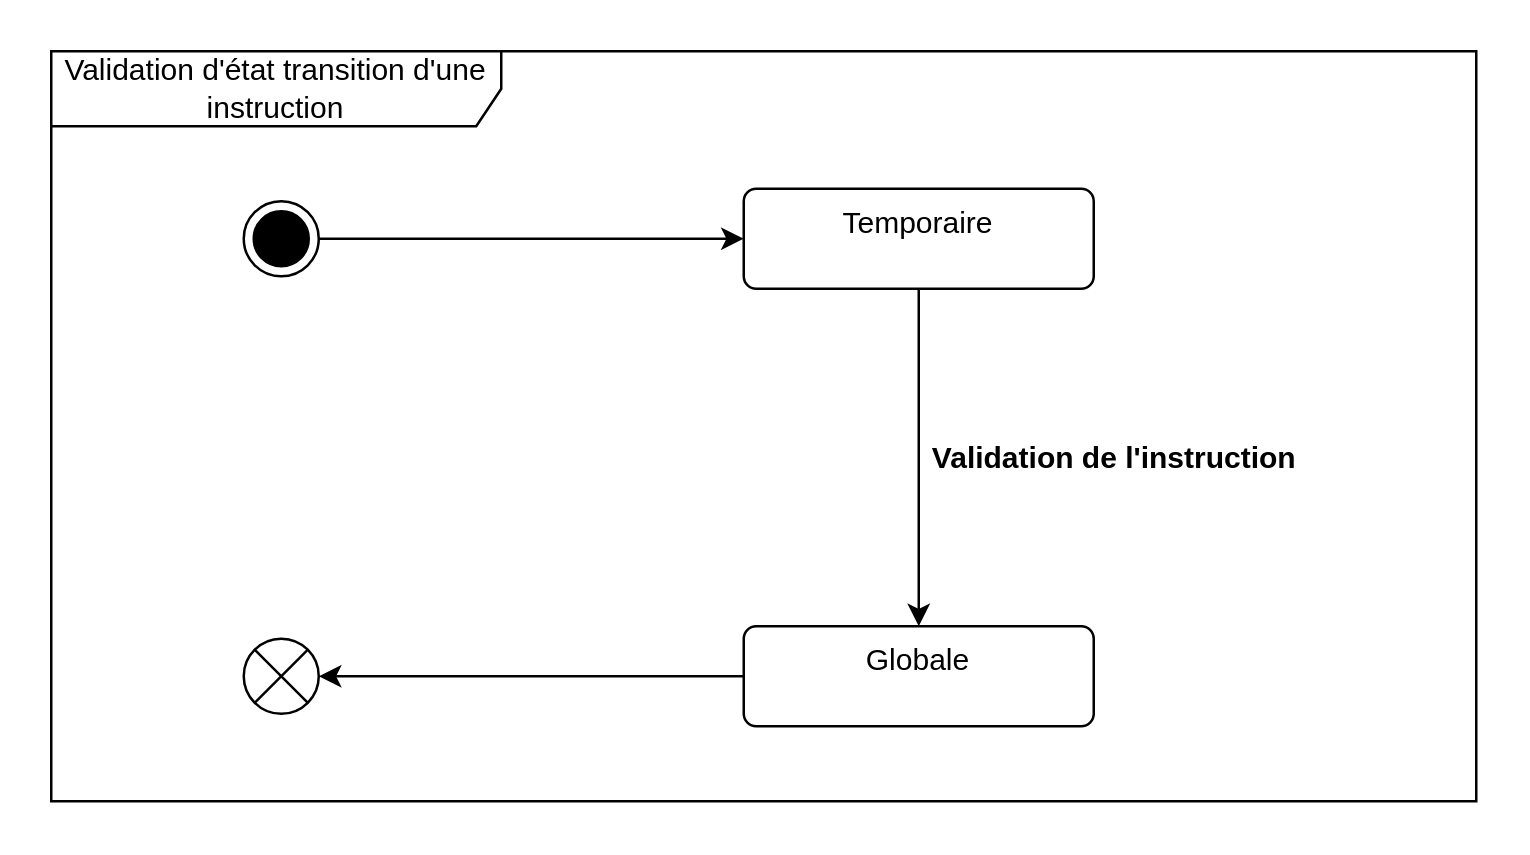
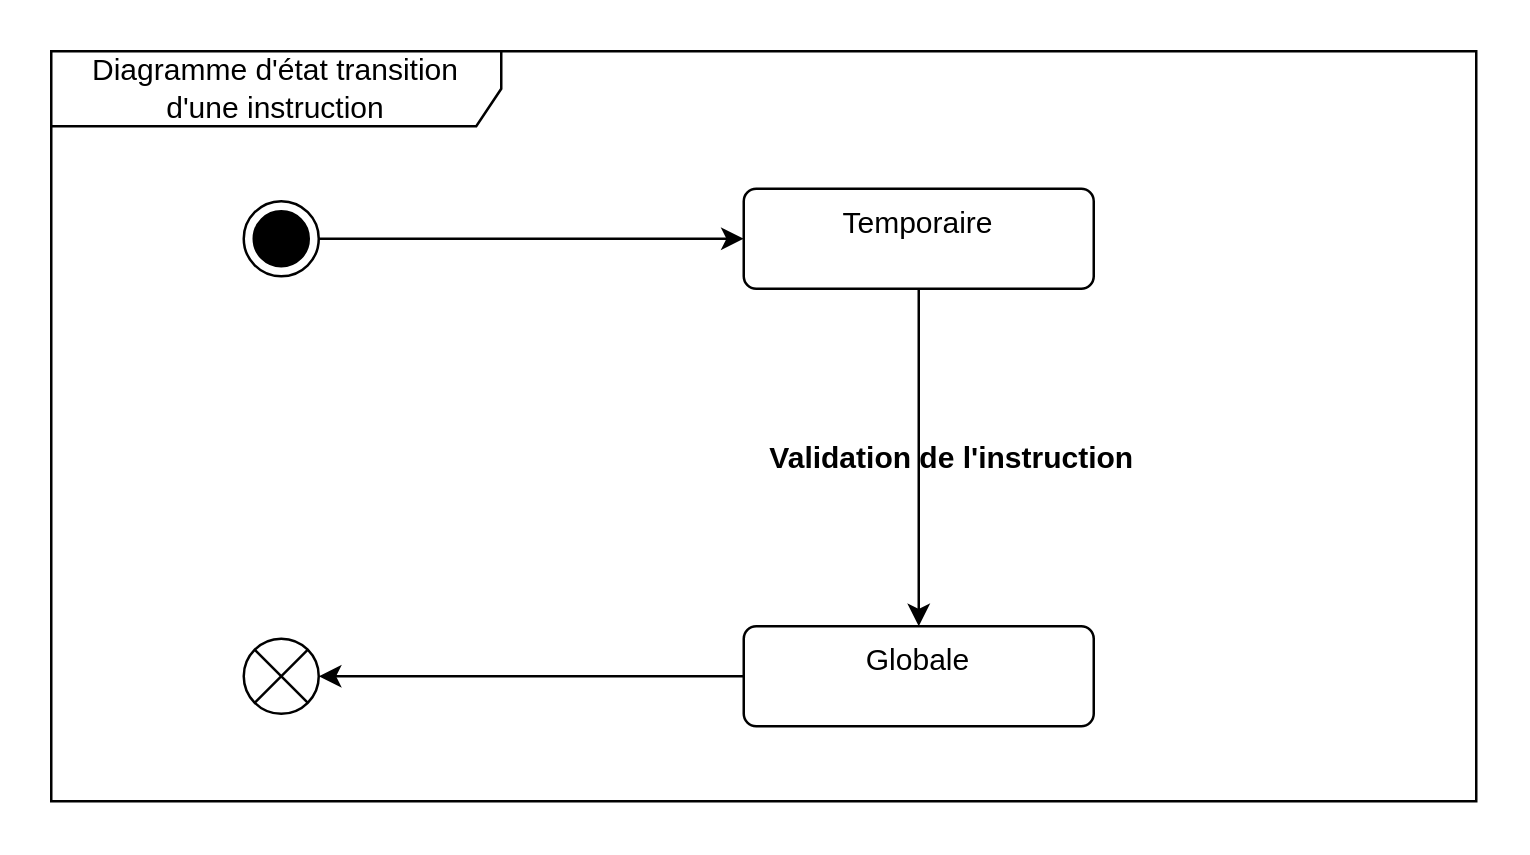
- <mxCell id="9" value="Validation d'état transition d'une instruction" style="shape=umlFrame;whiteSpace=wrap;html=1;pointerEvents=0;width=180;height=30;" vertex="1" parent="1"><mxGeometry x="20" y="20" width="570" height="300" as="geometry" /></mxCell>
+ <mxCell id="9" value="Diagramme d'état transition d'une instruction" style="shape=umlFrame;whiteSpace=wrap;html=1;pointerEvents=0;width=180;height=30;" vertex="1" parent="1"><mxGeometry x="20" y="20" width="570" height="300" as="geometry" /></mxCell>
- <mxCell id="10" value="Validation de l'instruction" style="text;align=center;fontStyle=1;verticalAlign=middle;spacingLeft=3;spacingRight=3;strokeColor=none;rotatable=0;points=[[0,0.5],[1,0.5]];portConstraint=eastwest;html=1;" vertex="1" parent="1"><mxGeometry x="360" y="170" width="170" height="26" as="geometry" /></mxCell>
+ <mxCell id="10" value="Validation de l'instruction" style="text;align=center;fontStyle=1;verticalAlign=middle;spacingLeft=3;spacingRight=3;strokeColor=none;rotatable=0;points=[[0,0.5],[1,0.5]];portConstraint=eastwest;html=1;" vertex="1" parent="1"><mxGeometry x="295" y="170" width="170" height="26" as="geometry" /></mxCell>
